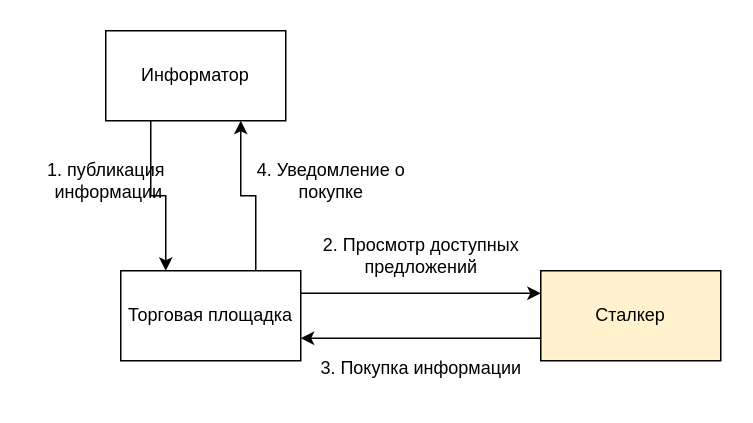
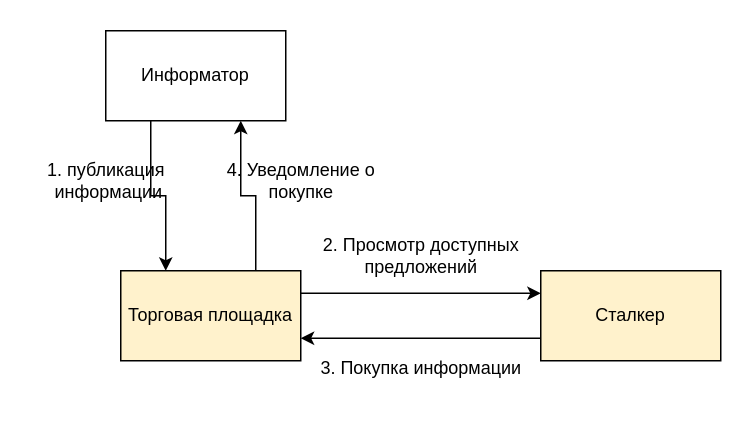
- <mxCell id="12" value="4. Уведомление о&lt;br&gt;покупке" style="text;html=1;align=center;verticalAlign=middle;resizable=0;points=[];autosize=1;strokeColor=none;fillColor=none;" vertex="1" parent="1"><mxGeometry x="160" y="100" width="120" height="40" as="geometry" /></mxCell>
+ <mxCell id="12" value="4. Уведомление о&lt;br&gt;покупке" style="text;html=1;align=center;verticalAlign=middle;resizable=0;points=[];autosize=1;strokeColor=none;fillColor=none;" vertex="1" parent="1"><mxGeometry x="140" y="100" width="120" height="40" as="geometry" /></mxCell>
- <mxCell id="6" value="Торговая площадка" style="rounded=0;whiteSpace=wrap;html=1;" vertex="1" parent="1"><mxGeometry x="80" y="180" width="120" height="60" as="geometry" /></mxCell>
+ <mxCell id="6" value="Торговая площадка" style="rounded=0;whiteSpace=wrap;html=1;fillColor=#fff2cc;" vertex="1" parent="1"><mxGeometry x="80" y="180" width="120" height="60" as="geometry" /></mxCell>
